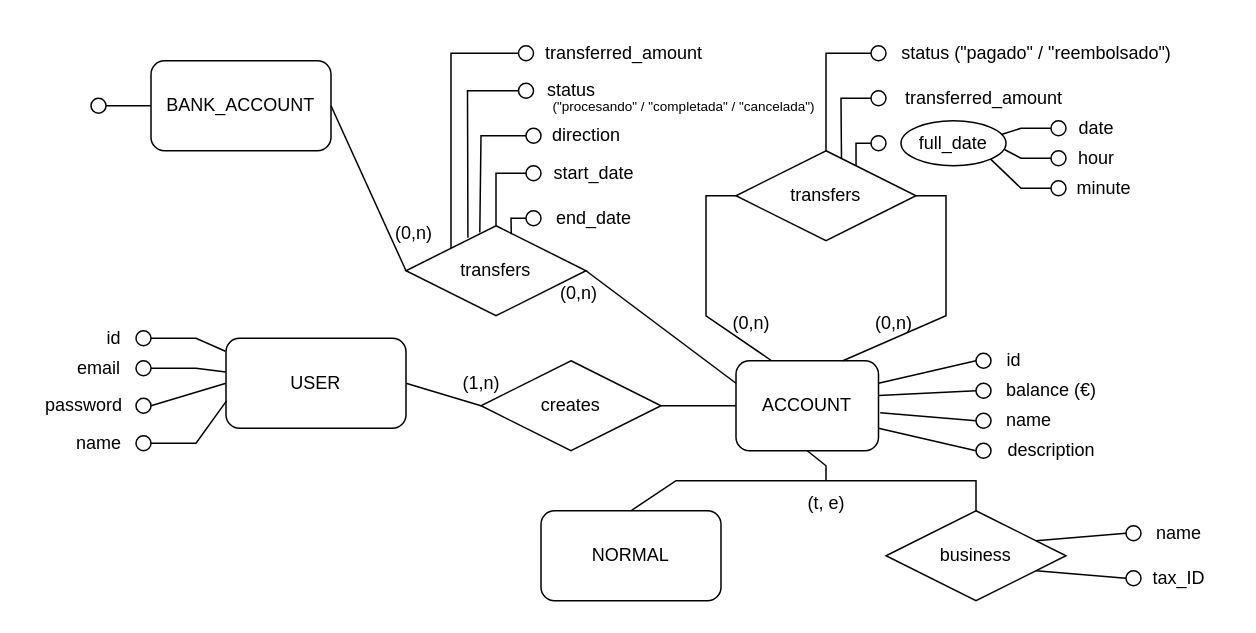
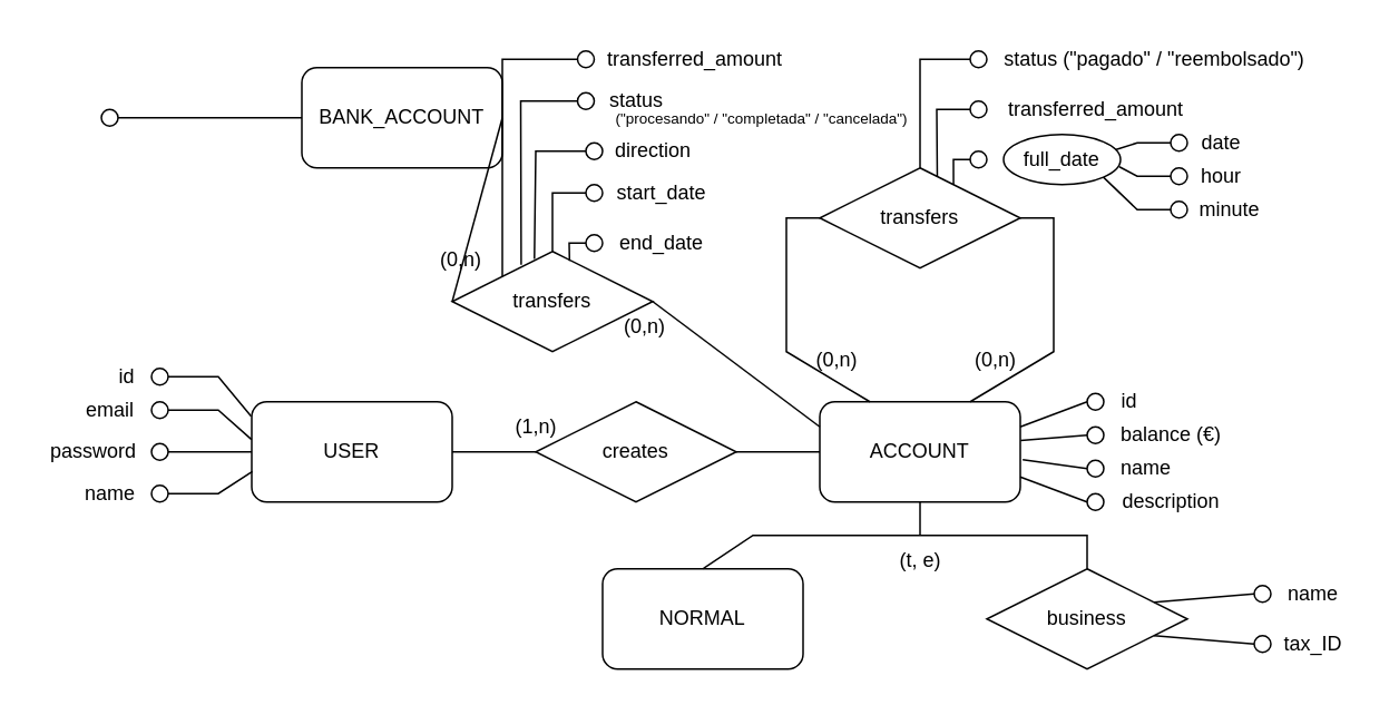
- <mxCell id="66" value="BANK_ACCOUNT" style="rounded=1;whiteSpace=wrap;html=1;" vertex="1" parent="1"><mxGeometry x="100" y="40" width="120" height="60" as="geometry" /></mxCell>
+ <mxCell id="66" value="BANK_ACCOUNT" style="rounded=1;whiteSpace=wrap;html=1;" vertex="1" parent="1"><mxGeometry x="180" y="40" width="120" height="60" as="geometry" /></mxCell>
- <mxCell id="2" value="USER" style="rounded=1;whiteSpace=wrap;html=1;" vertex="1" parent="1"><mxGeometry x="150" y="225" width="120" height="60" as="geometry" /></mxCell>
+ <mxCell id="2" value="USER" style="rounded=1;whiteSpace=wrap;html=1;" vertex="1" parent="1"><mxGeometry x="150" y="240" width="120" height="60" as="geometry" /></mxCell>
- <mxCell id="3" value="ACCOUNT" style="rounded=1;whiteSpace=wrap;html=1;" vertex="1" parent="1"><mxGeometry x="490" y="240" width="95" height="60" as="geometry" /></mxCell>
+ <mxCell id="3" value="ACCOUNT" style="rounded=1;whiteSpace=wrap;html=1;" vertex="1" parent="1"><mxGeometry x="490" y="240" width="120" height="60" as="geometry" /></mxCell>
